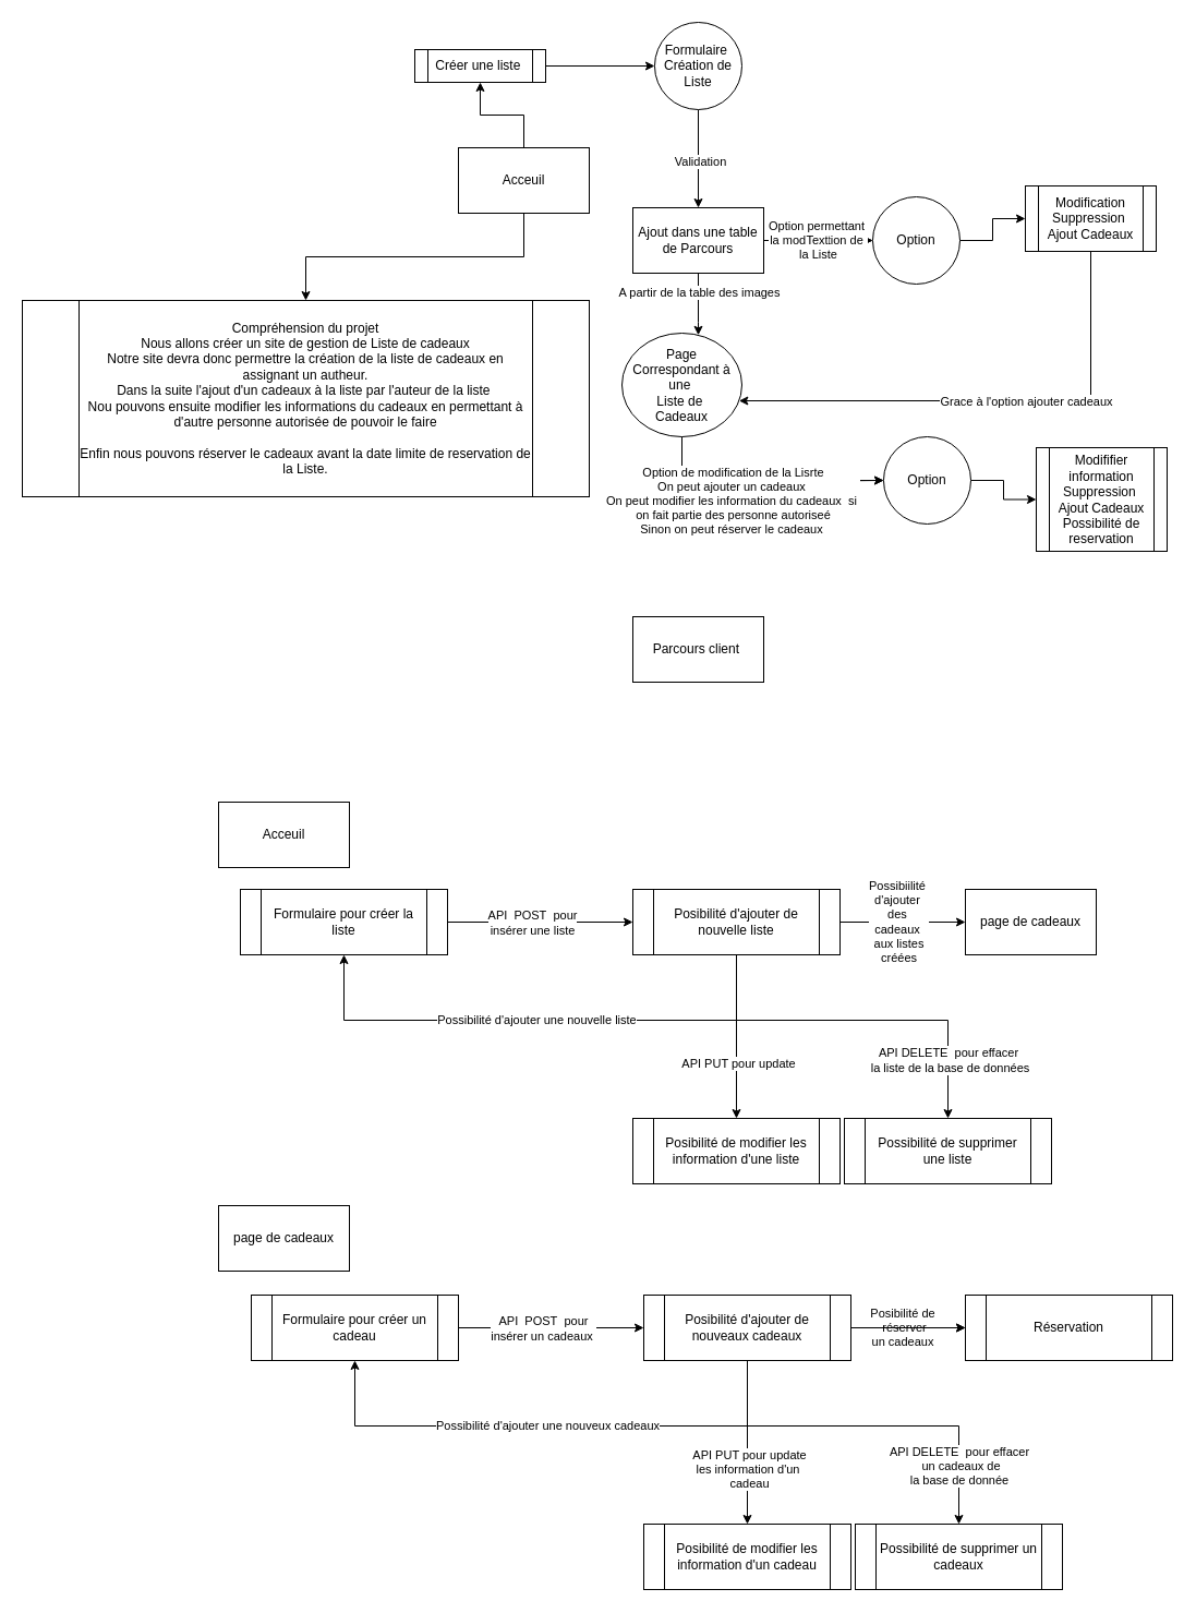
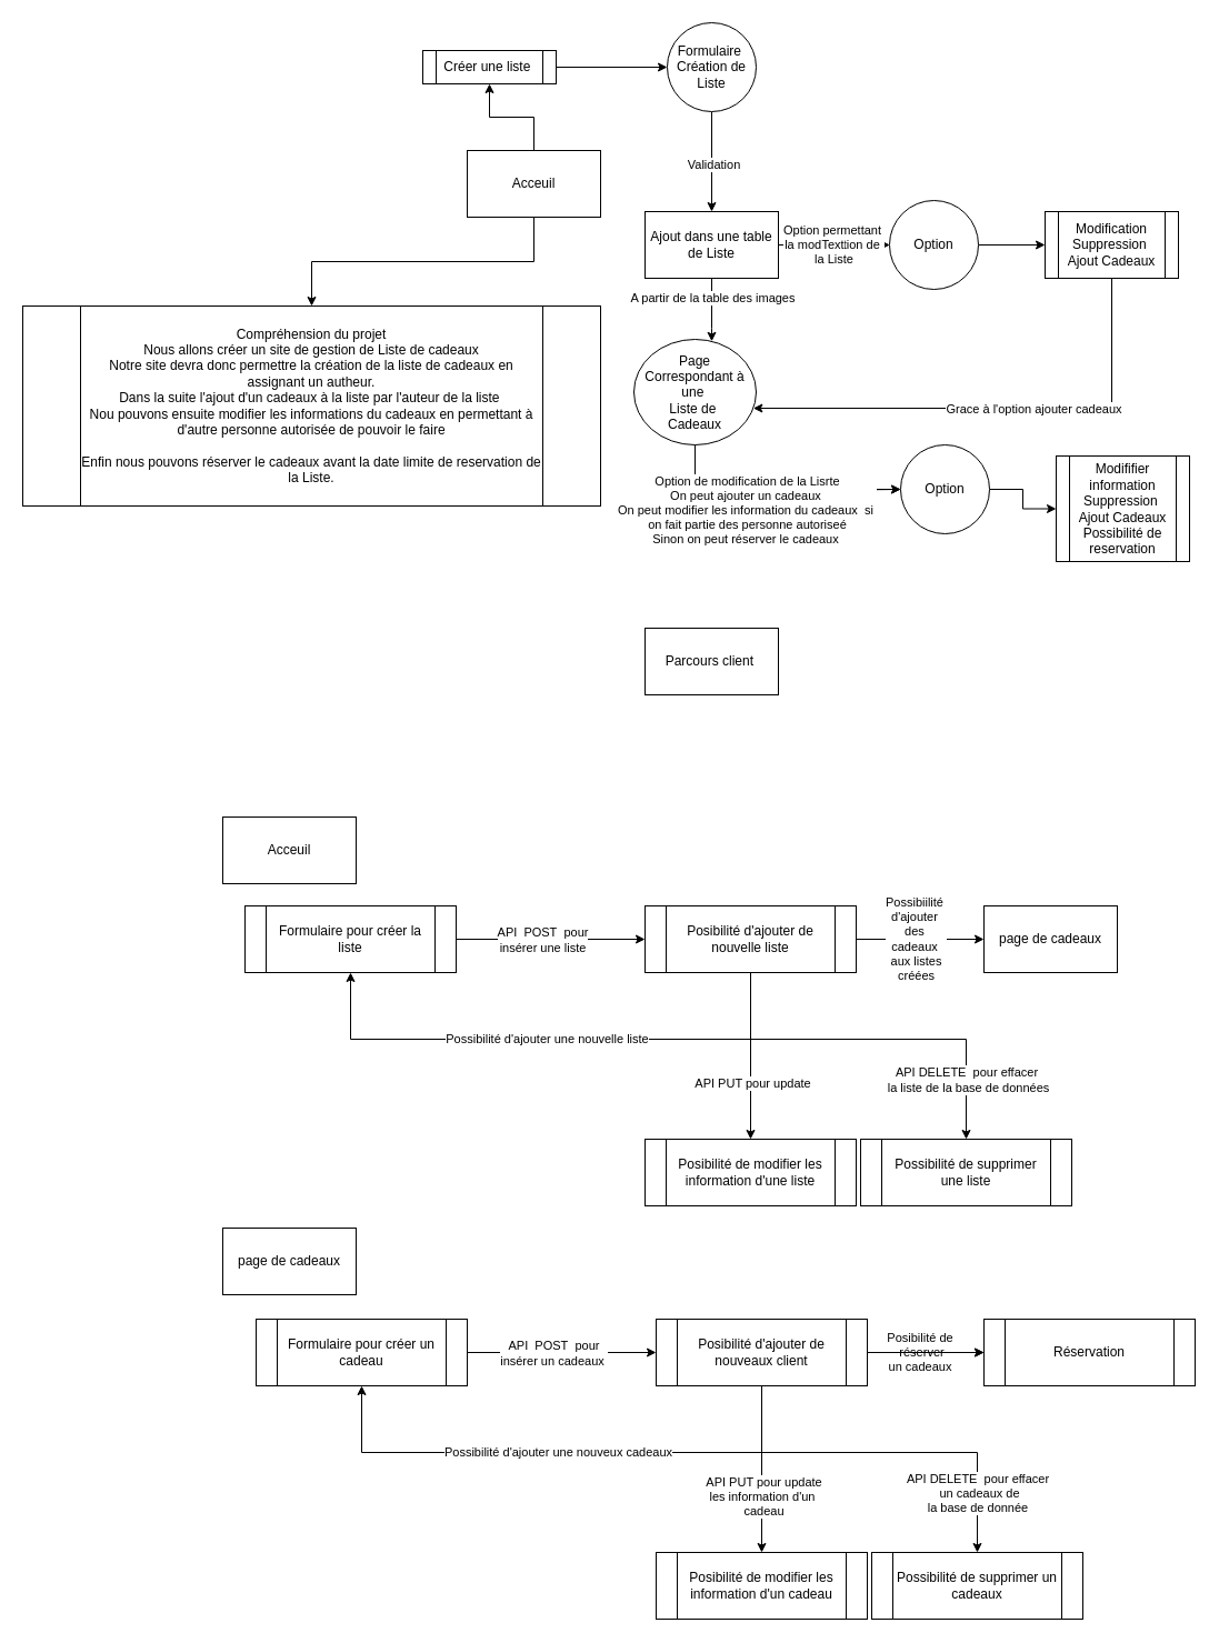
- <mxCell id="19" value="Modification&lt;br&gt;Suppression&amp;nbsp;&lt;br&gt;Ajout Cadeaux" style="shape=process;whiteSpace=wrap;html=1;backgroundOutline=1;" parent="1" vertex="1"><mxGeometry x="940" y="170" width="120" height="60" as="geometry" /></mxCell>
+ <mxCell id="19" value="Modification&lt;br&gt;Suppression&amp;nbsp;&lt;br&gt;Ajout Cadeaux" style="shape=process;whiteSpace=wrap;html=1;backgroundOutline=1;" parent="1" vertex="1"><mxGeometry x="940" y="190" width="120" height="60" as="geometry" /></mxCell>
- <mxCell id="15" value="Ajout dans une table de Parcours" style="whiteSpace=wrap;html=1;" parent="1" vertex="1"><mxGeometry x="580" y="190" width="120" height="60" as="geometry" /></mxCell>
+ <mxCell id="15" value="Ajout dans une table de Liste" style="whiteSpace=wrap;html=1;" parent="1" vertex="1"><mxGeometry x="580" y="190" width="120" height="60" as="geometry" /></mxCell>
- <mxCell id="59" value="Posibilité d'ajouter de nouveaux cadeaux" style="shape=process;whiteSpace=wrap;html=1;backgroundOutline=1;" vertex="1" parent="1"><mxGeometry x="590" y="1187" width="190" height="60" as="geometry" /></mxCell>
+ <mxCell id="59" value="Posibilité d'ajouter de nouveaux client" style="shape=process;whiteSpace=wrap;html=1;backgroundOutline=1;" vertex="1" parent="1"><mxGeometry x="590" y="1187" width="190" height="60" as="geometry" /></mxCell>
